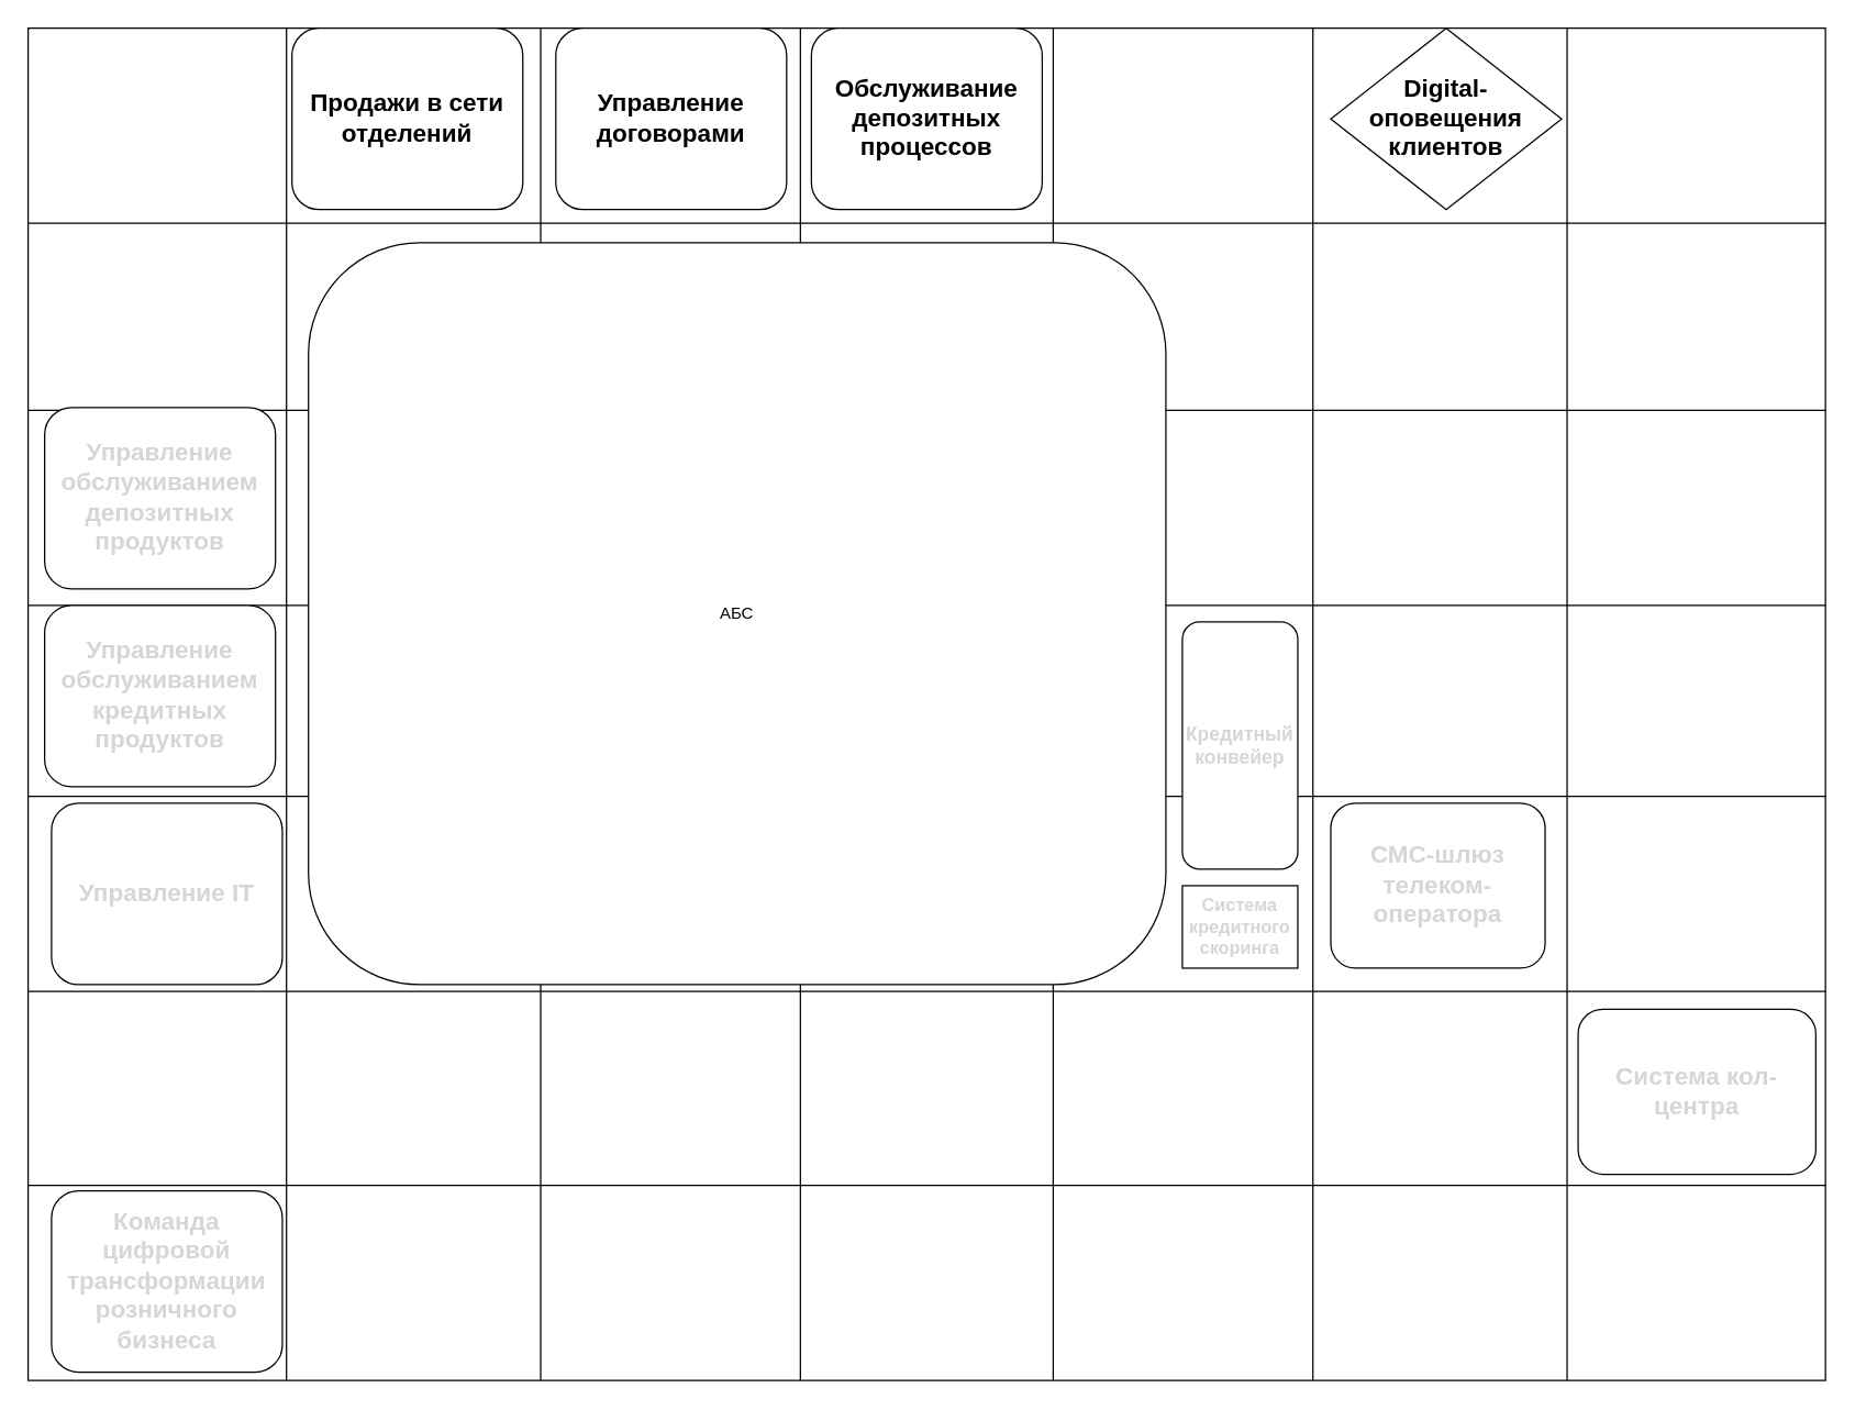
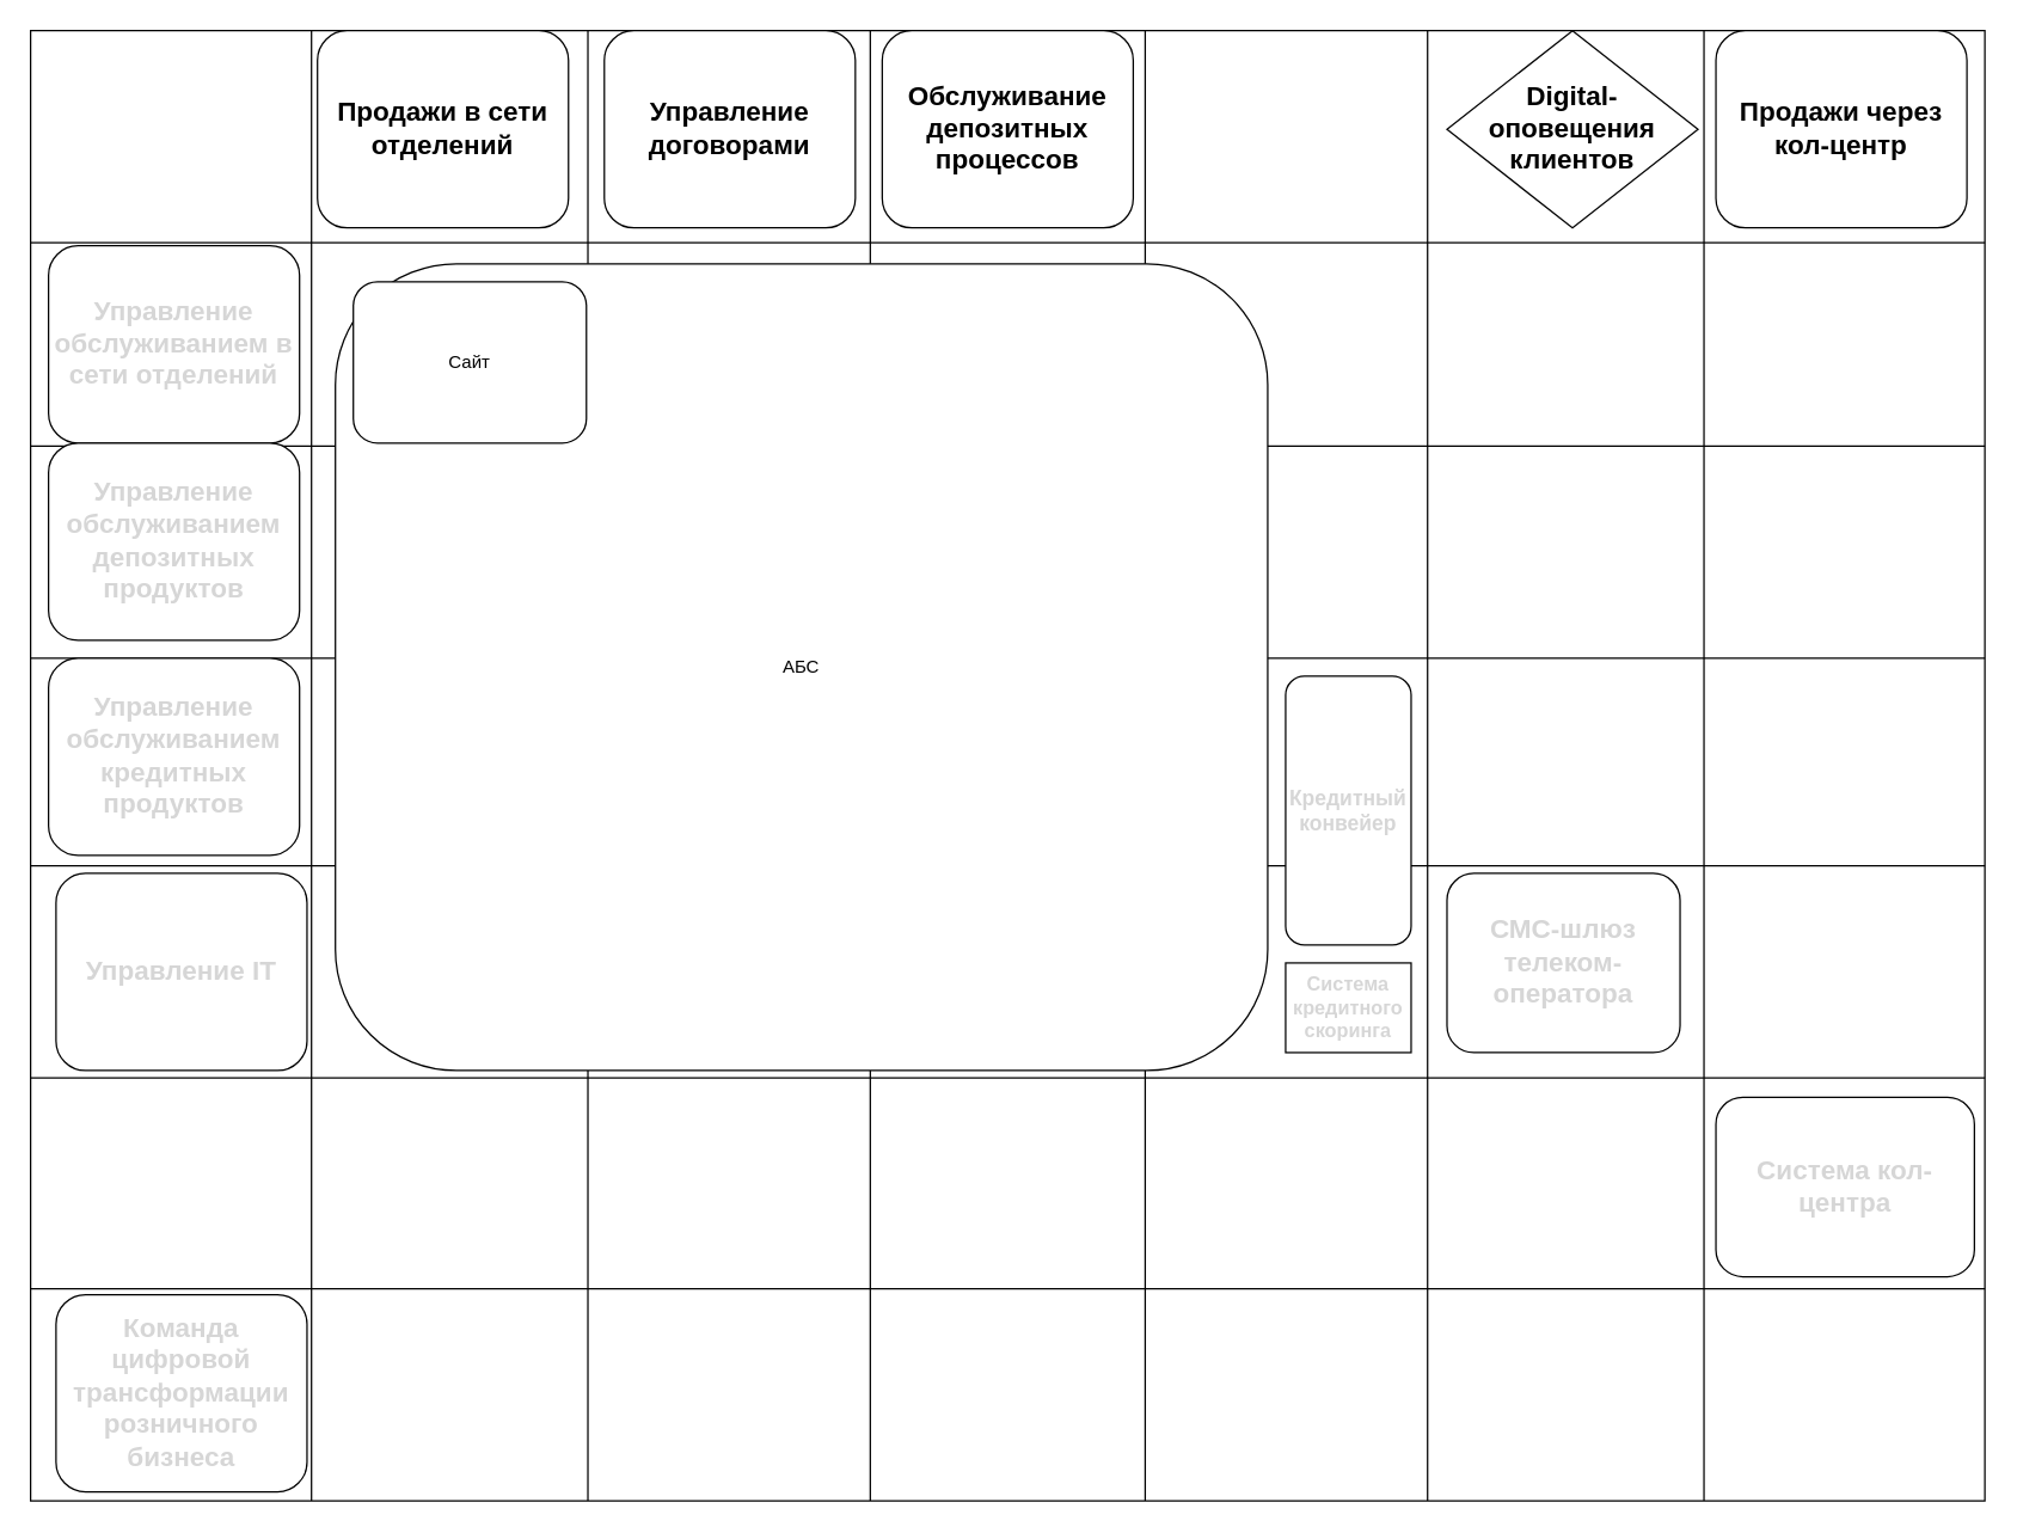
+ <mxCell id="66" value="&lt;span style=&quot;font-size: 18px; font-weight: 700;&quot;&gt;Продажи через кол-центр&lt;/span&gt;" style="rounded=1;whiteSpace=wrap;html=1;" vertex="1" parent="1"><mxGeometry x="1148" y="20" width="168" height="132" as="geometry" /></mxCell>
+ <mxCell id="60" value="&lt;strong style=&quot;white-space-collapse: preserve-breaks; box-sizing: inherit; caret-color: rgb(214, 214, 214); color: rgb(214, 214, 214); font-family: &amp;quot;YS Text&amp;quot;, sans-serif; font-size: 18px; text-align: left;&quot;&gt;Управление обслуживанием в сети отделений&lt;/strong&gt;" style="rounded=1;whiteSpace=wrap;html=1;" vertex="1" parent="1"><mxGeometry x="32" y="164" width="168" height="132" as="geometry" /></mxCell>
+ <mxCell id="72" value="Сайт" style="rounded=1;whiteSpace=wrap;html=1;" vertex="1" parent="1"><mxGeometry x="236" y="188" width="156" height="108" as="geometry" /></mxCell>
